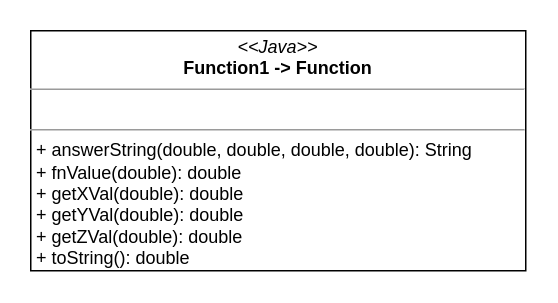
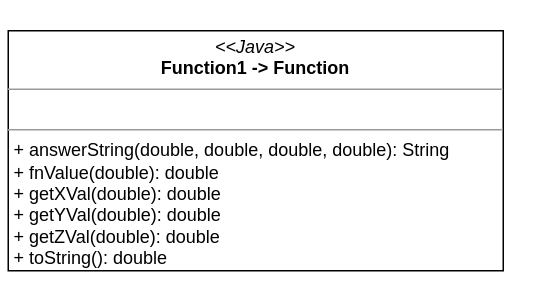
- <mxCell id="2" value="&lt;p style=&quot;margin: 0px ; margin-top: 4px ; text-align: center&quot;&gt;&lt;i&gt;&amp;lt;&amp;lt;Java&amp;gt;&amp;gt;&lt;/i&gt;&lt;br&gt;&lt;b&gt;Function1 -&amp;gt; Function&lt;/b&gt;&lt;/p&gt;&lt;hr size=&quot;1&quot;&gt;&lt;p style=&quot;margin: 0px ; margin-left: 4px&quot;&gt;&lt;br&gt;&lt;/p&gt;&lt;hr size=&quot;1&quot;&gt;&lt;p style=&quot;margin: 0px ; margin-left: 4px&quot;&gt;+ answerString(double, double, double, double): String&lt;/p&gt;&lt;p style=&quot;margin: 0px ; margin-left: 4px&quot;&gt;+ fnValue(double): double&lt;/p&gt;&lt;p style=&quot;margin: 0px ; margin-left: 4px&quot;&gt;+ getXVal(double): double&lt;/p&gt;&lt;p style=&quot;margin: 0px ; margin-left: 4px&quot;&gt;+ getYVal(double): double&lt;/p&gt;&lt;p style=&quot;margin: 0px ; margin-left: 4px&quot;&gt;+ getZVal(double): double&lt;/p&gt;&lt;p style=&quot;margin: 0px ; margin-left: 4px&quot;&gt;+ toString(): double&lt;/p&gt;" style="verticalAlign=top;align=left;overflow=fill;fontSize=12;fontFamily=Helvetica;html=1;" vertex="1" parent="1"><mxGeometry x="20" y="20" width="330" height="160" as="geometry" /></mxCell>
+ <mxCell id="2" value="&lt;p style=&quot;margin: 0px ; margin-top: 4px ; text-align: center&quot;&gt;&lt;i&gt;&amp;lt;&amp;lt;Java&amp;gt;&amp;gt;&lt;/i&gt;&lt;br&gt;&lt;b&gt;Function1 -&amp;gt; Function&lt;/b&gt;&lt;/p&gt;&lt;hr size=&quot;1&quot;&gt;&lt;p style=&quot;margin: 0px ; margin-left: 4px&quot;&gt;&lt;br&gt;&lt;/p&gt;&lt;hr size=&quot;1&quot;&gt;&lt;p style=&quot;margin: 0px ; margin-left: 4px&quot;&gt;+ answerString(double, double, double, double): String&lt;/p&gt;&lt;p style=&quot;margin: 0px ; margin-left: 4px&quot;&gt;+ fnValue(double): double&lt;/p&gt;&lt;p style=&quot;margin: 0px ; margin-left: 4px&quot;&gt;+ getXVal(double): double&lt;/p&gt;&lt;p style=&quot;margin: 0px ; margin-left: 4px&quot;&gt;+ getYVal(double): double&lt;/p&gt;&lt;p style=&quot;margin: 0px ; margin-left: 4px&quot;&gt;+ getZVal(double): double&lt;/p&gt;&lt;p style=&quot;margin: 0px ; margin-left: 4px&quot;&gt;+ toString(): double&lt;/p&gt;" style="verticalAlign=top;align=left;overflow=fill;fontSize=12;fontFamily=Helvetica;html=1;" vertex="1" parent="1"><mxGeometry x="5" y="20" width="330" height="160" as="geometry" /></mxCell>
